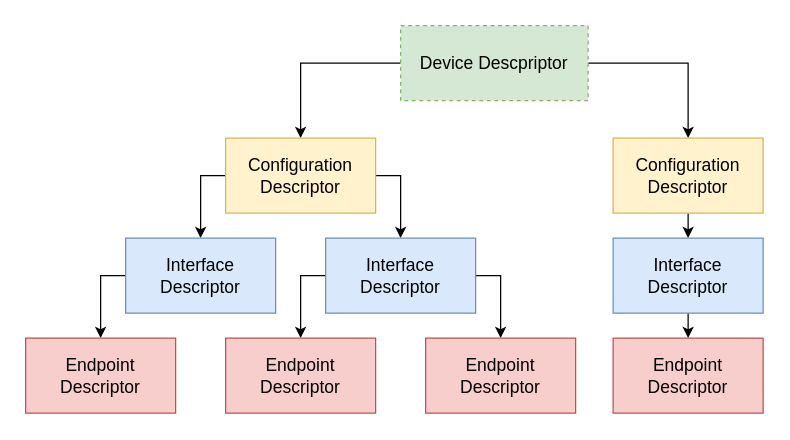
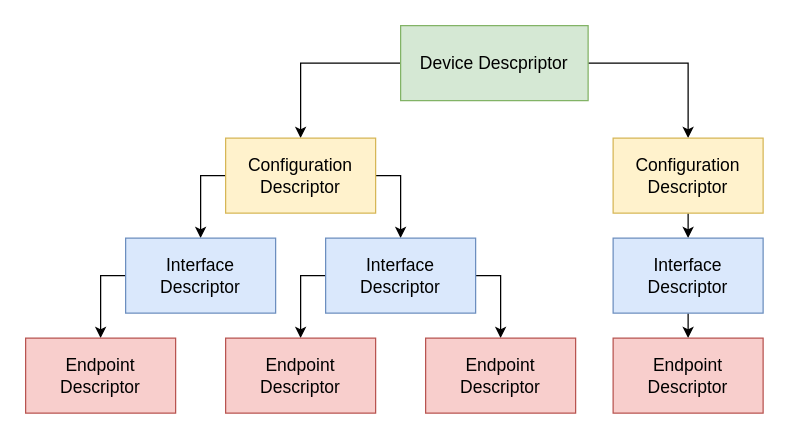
- <mxCell id="4" value="Device Descpriptor" style="rounded=0;whiteSpace=wrap;html=1;fontSize=14;fontFamily=Helvetica;fillColor=#d5e8d4;strokeColor=#82b366;dashed=1;" vertex="1" parent="1"><mxGeometry x="320" y="20" width="150" height="60" as="geometry" /></mxCell>
+ <mxCell id="4" value="Device Descpriptor" style="rounded=0;whiteSpace=wrap;html=1;fontSize=14;fontFamily=Helvetica;fillColor=#d5e8d4;strokeColor=#82b366;" vertex="1" parent="1"><mxGeometry x="320" y="20" width="150" height="60" as="geometry" /></mxCell>
